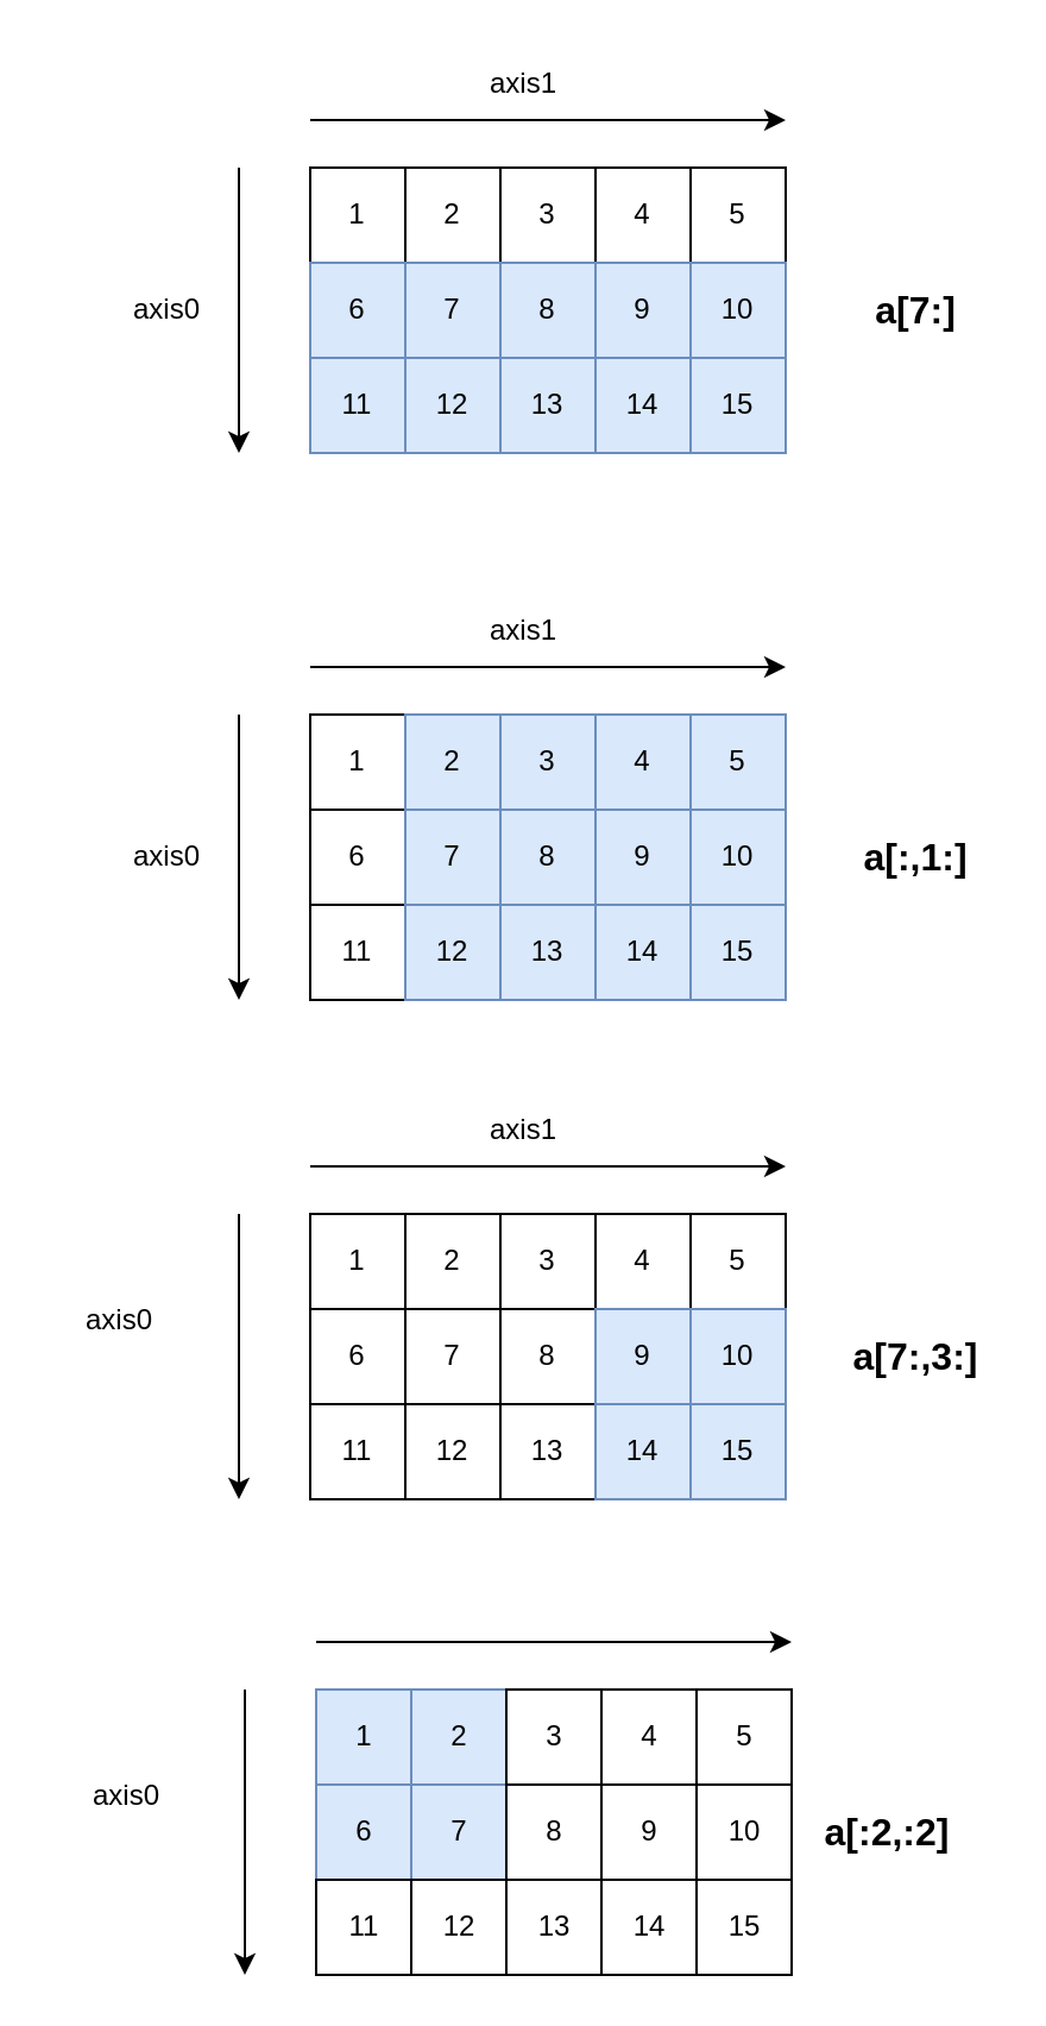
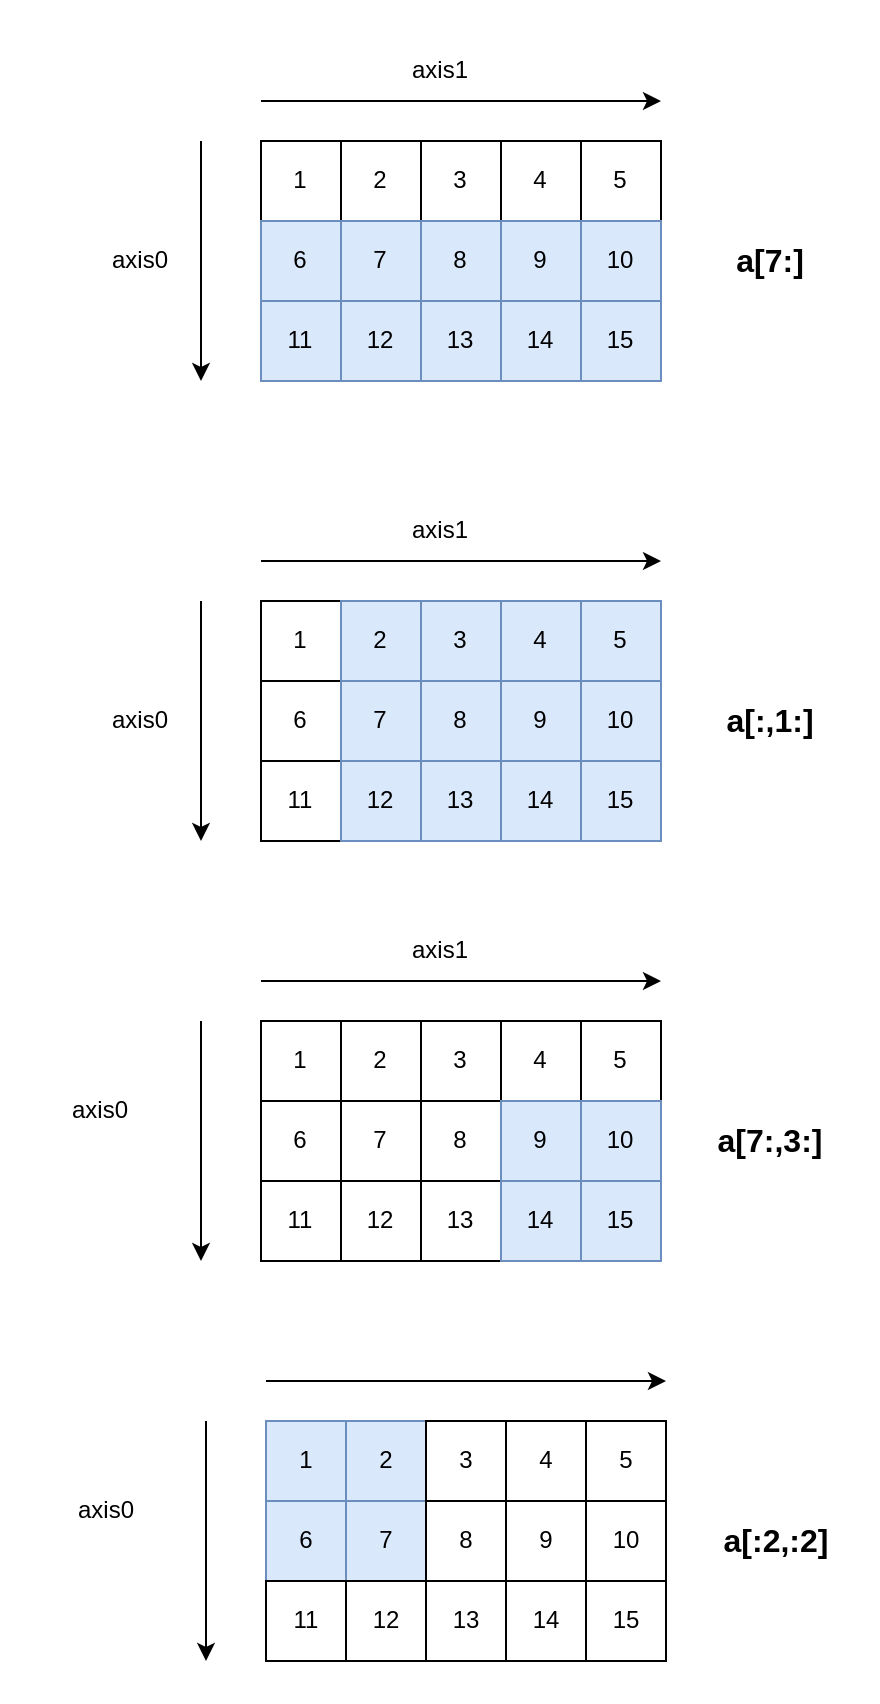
- <mxCell id="79" value="a[:2,:2]" style="text;html=1;strokeColor=none;fillColor=none;align=center;verticalAlign=middle;whiteSpace=wrap;rounded=0;fontStyle=1;fontSize=16;" vertex="1" parent="1"><mxGeometry x="342.5" y="755" width="60" height="30" as="geometry" /></mxCell>
+ <mxCell id="79" value="a[:2,:2]" style="text;html=1;strokeColor=none;fillColor=none;align=center;verticalAlign=middle;whiteSpace=wrap;rounded=0;fontStyle=1;fontSize=16;" vertex="1" parent="1"><mxGeometry x="357.5" y="755" width="60" height="30" as="geometry" /></mxCell>
